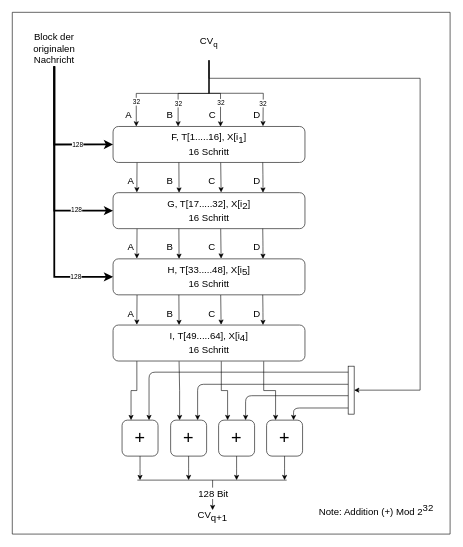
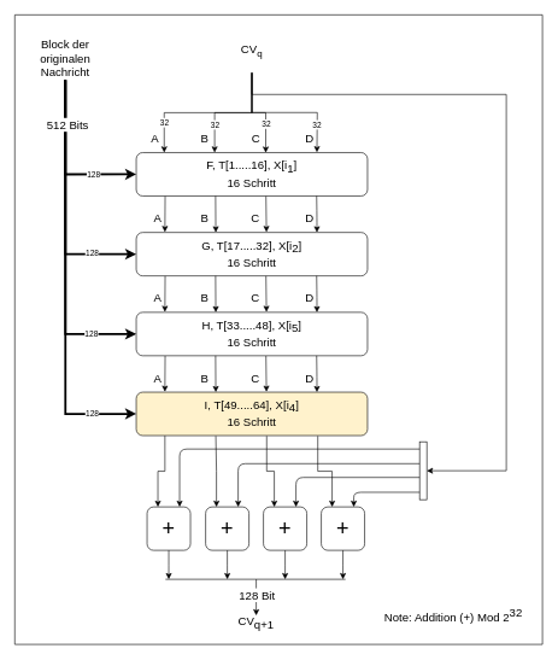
+ <mxCell id="28" style="edgeStyle=orthogonalEdgeStyle;rounded=0;orthogonalLoop=1;jettySize=auto;html=1;exitX=0;exitY=0.5;exitDx=0;exitDy=0;entryX=0.5;entryY=1;entryDx=0;entryDy=0;fontSize=16;startArrow=classic;startFill=1;endArrow=none;endFill=0;strokeWidth=3;" parent="1" source="31" target="66" edge="1"><mxGeometry relative="1" as="geometry" /></mxCell>
+ <mxCell id="29" value="512 Bits" style="edgeLabel;html=1;align=center;verticalAlign=middle;resizable=0;points=[];fontSize=16;" parent="28" vertex="1" connectable="0"><mxGeometry x="0.78" y="-2" relative="1" as="geometry"><mxPoint as="offset" /></mxGeometry></mxCell>
+ <mxCell id="30" value="128" style="edgeLabel;html=1;align=center;verticalAlign=middle;resizable=0;points=[];" vertex="1" connectable="0" parent="28"><mxGeometry x="-0.778" y="-1" relative="1" as="geometry"><mxPoint as="offset" /></mxGeometry></mxCell>
- <mxCell id="31" value="I, T[49.....64], X[i&lt;span style=&quot;font-size: 16px;&quot;&gt;&lt;sub style=&quot;font-size: 16px;&quot;&gt;4&lt;/sub&gt;&lt;/span&gt;]&lt;br style=&quot;font-size: 16px;&quot;&gt;16 Schritt" style="rounded=1;whiteSpace=wrap;html=1;fontSize=16;" parent="1" vertex="1"><mxGeometry x="188" y="541.44" width="320" height="60" as="geometry" /></mxCell>
+ <mxCell id="31" value="I, T[49.....64], X[i&lt;span style=&quot;font-size: 16px;&quot;&gt;&lt;sub style=&quot;font-size: 16px;&quot;&gt;4&lt;/sub&gt;&lt;/span&gt;]&lt;br style=&quot;font-size: 16px;&quot;&gt;16 Schritt" style="rounded=1;whiteSpace=wrap;html=1;fontSize=16;fillColor=#fff2cc;" parent="1" vertex="1"><mxGeometry x="188" y="541.44" width="320" height="60" as="geometry" /></mxCell>
